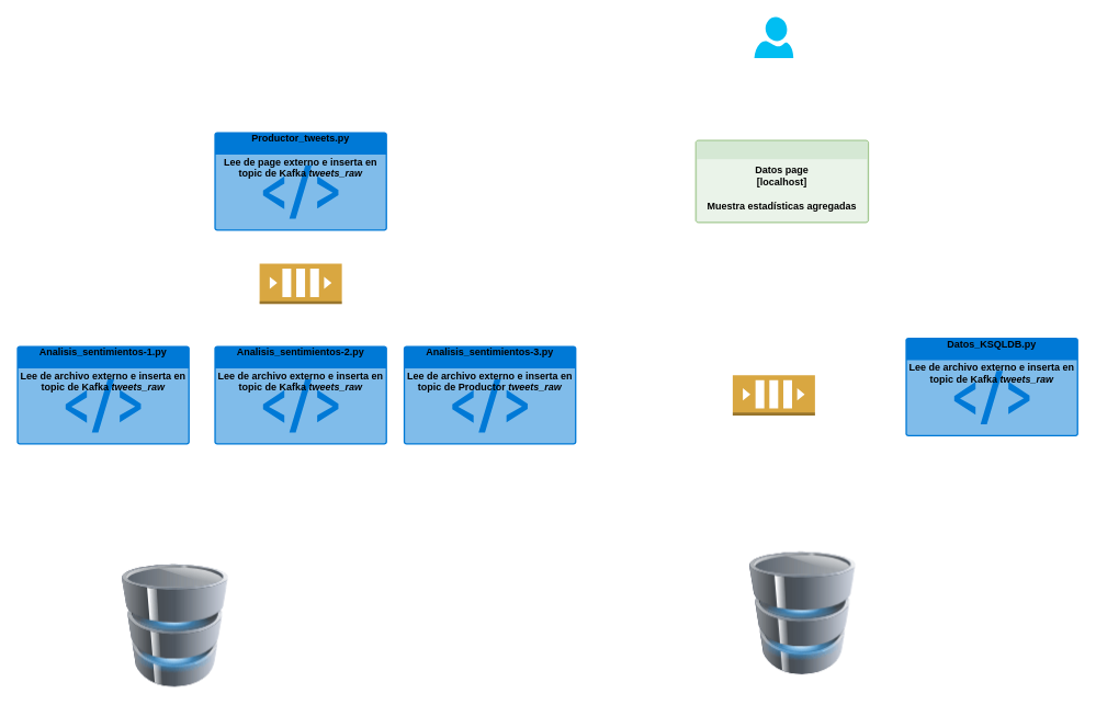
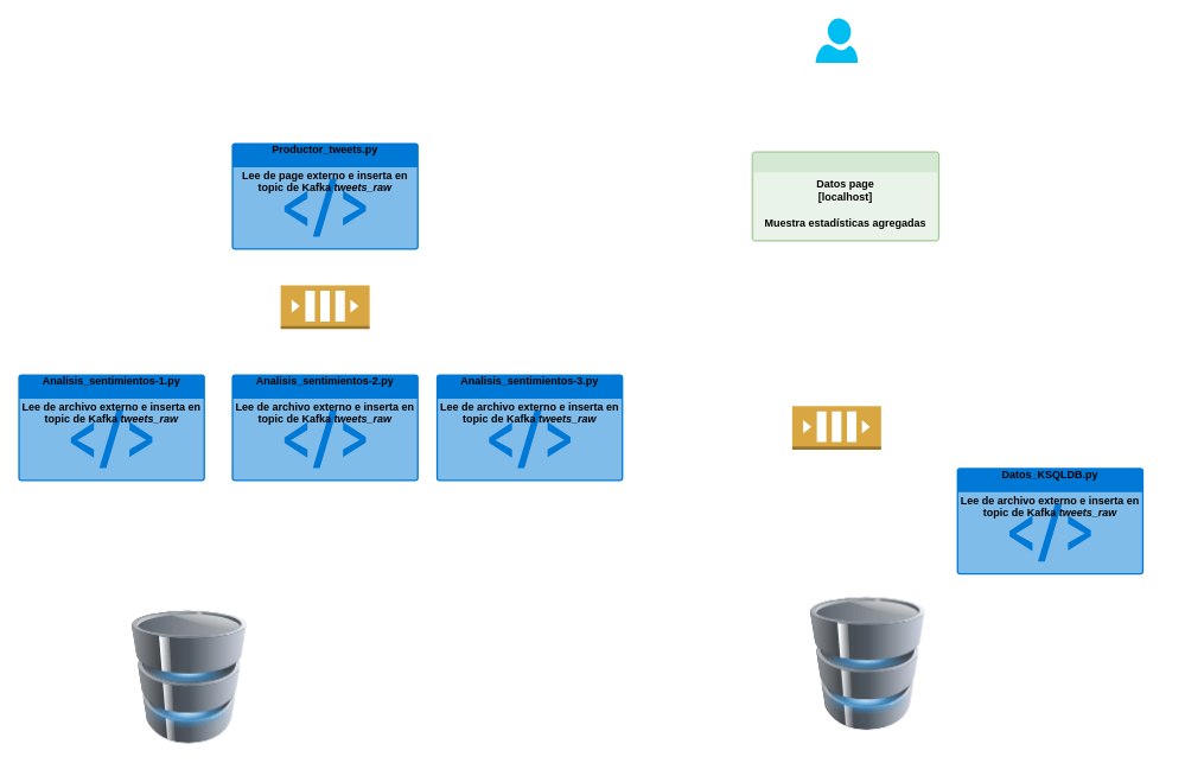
- <mxCell id="7" value="&lt;div&gt;&lt;span style=&quot;background-color: initial;&quot;&gt;Analisis_sentimientos-3&lt;/span&gt;&lt;span style=&quot;background-color: initial;&quot;&gt;.py&lt;/span&gt;&lt;br&gt;&lt;/div&gt;&lt;div&gt;&lt;span style=&quot;background-color: initial;&quot;&gt;&lt;br&gt;&lt;/span&gt;&lt;/div&gt;&lt;div&gt;&lt;span style=&quot;background-color: initial;&quot;&gt;Lee de archivo externo e inserta en topic de Productor &lt;i style=&quot;&quot;&gt;tweets_raw&lt;/i&gt;&lt;/span&gt;&lt;/div&gt;" style="html=1;whiteSpace=wrap;strokeColor=none;fillColor=#0079D6;labelPosition=center;verticalLabelPosition=middle;verticalAlign=top;align=center;fontSize=12;outlineConnect=0;spacingTop=-6;fontColor=#000000;sketch=0;shape=mxgraph.sitemap.script;fontStyle=1" vertex="1" parent="1"><mxGeometry x="490" y="420" width="210" height="120" as="geometry" /></mxCell>
+ <mxCell id="7" value="&lt;div&gt;&lt;span style=&quot;background-color: initial;&quot;&gt;Analisis_sentimientos-3&lt;/span&gt;&lt;span style=&quot;background-color: initial;&quot;&gt;.py&lt;/span&gt;&lt;br&gt;&lt;/div&gt;&lt;div&gt;&lt;span style=&quot;background-color: initial;&quot;&gt;&lt;br&gt;&lt;/span&gt;&lt;/div&gt;&lt;div&gt;&lt;span style=&quot;background-color: initial;&quot;&gt;Lee de archivo externo e inserta en topic de Kafka &lt;i style=&quot;&quot;&gt;tweets_raw&lt;/i&gt;&lt;/span&gt;&lt;/div&gt;" style="html=1;whiteSpace=wrap;strokeColor=none;fillColor=#0079D6;labelPosition=center;verticalLabelPosition=middle;verticalAlign=top;align=center;fontSize=12;outlineConnect=0;spacingTop=-6;fontColor=#000000;sketch=0;shape=mxgraph.sitemap.script;fontStyle=1" vertex="1" parent="1"><mxGeometry x="490" y="420" width="210" height="120" as="geometry" /></mxCell>
- <mxCell id="9" value="&lt;div&gt;&lt;span style=&quot;background-color: initial;&quot;&gt;Datos_KSQLDB.py&lt;/span&gt;&lt;br&gt;&lt;/div&gt;&lt;div&gt;&lt;span style=&quot;background-color: initial;&quot;&gt;&lt;br&gt;&lt;/span&gt;&lt;/div&gt;&lt;div&gt;&lt;span style=&quot;background-color: initial;&quot;&gt;Lee de archivo externo e inserta en topic de Kafka &lt;i style=&quot;&quot;&gt;tweets_raw&lt;/i&gt;&lt;/span&gt;&lt;/div&gt;" style="html=1;whiteSpace=wrap;strokeColor=none;fillColor=#0079D6;labelPosition=center;verticalLabelPosition=middle;verticalAlign=top;align=center;fontSize=12;outlineConnect=0;spacingTop=-6;fontColor=#000000;sketch=0;shape=mxgraph.sitemap.script;fontStyle=1" vertex="1" parent="1"><mxGeometry x="1100" y="410" width="210" height="120" as="geometry" /></mxCell>
+ <mxCell id="9" value="&lt;div&gt;&lt;span style=&quot;background-color: initial;&quot;&gt;Datos_KSQLDB.py&lt;/span&gt;&lt;br&gt;&lt;/div&gt;&lt;div&gt;&lt;span style=&quot;background-color: initial;&quot;&gt;&lt;br&gt;&lt;/span&gt;&lt;/div&gt;&lt;div&gt;&lt;span style=&quot;background-color: initial;&quot;&gt;Lee de archivo externo e inserta en topic de Kafka &lt;i style=&quot;&quot;&gt;tweets_raw&lt;/i&gt;&lt;/span&gt;&lt;/div&gt;" style="html=1;whiteSpace=wrap;strokeColor=none;fillColor=#0079D6;labelPosition=center;verticalLabelPosition=middle;verticalAlign=top;align=center;fontSize=12;outlineConnect=0;spacingTop=-6;fontColor=#000000;sketch=0;shape=mxgraph.sitemap.script;fontStyle=1" vertex="1" parent="1"><mxGeometry x="1075" y="525" width="210" height="120" as="geometry" /></mxCell>
